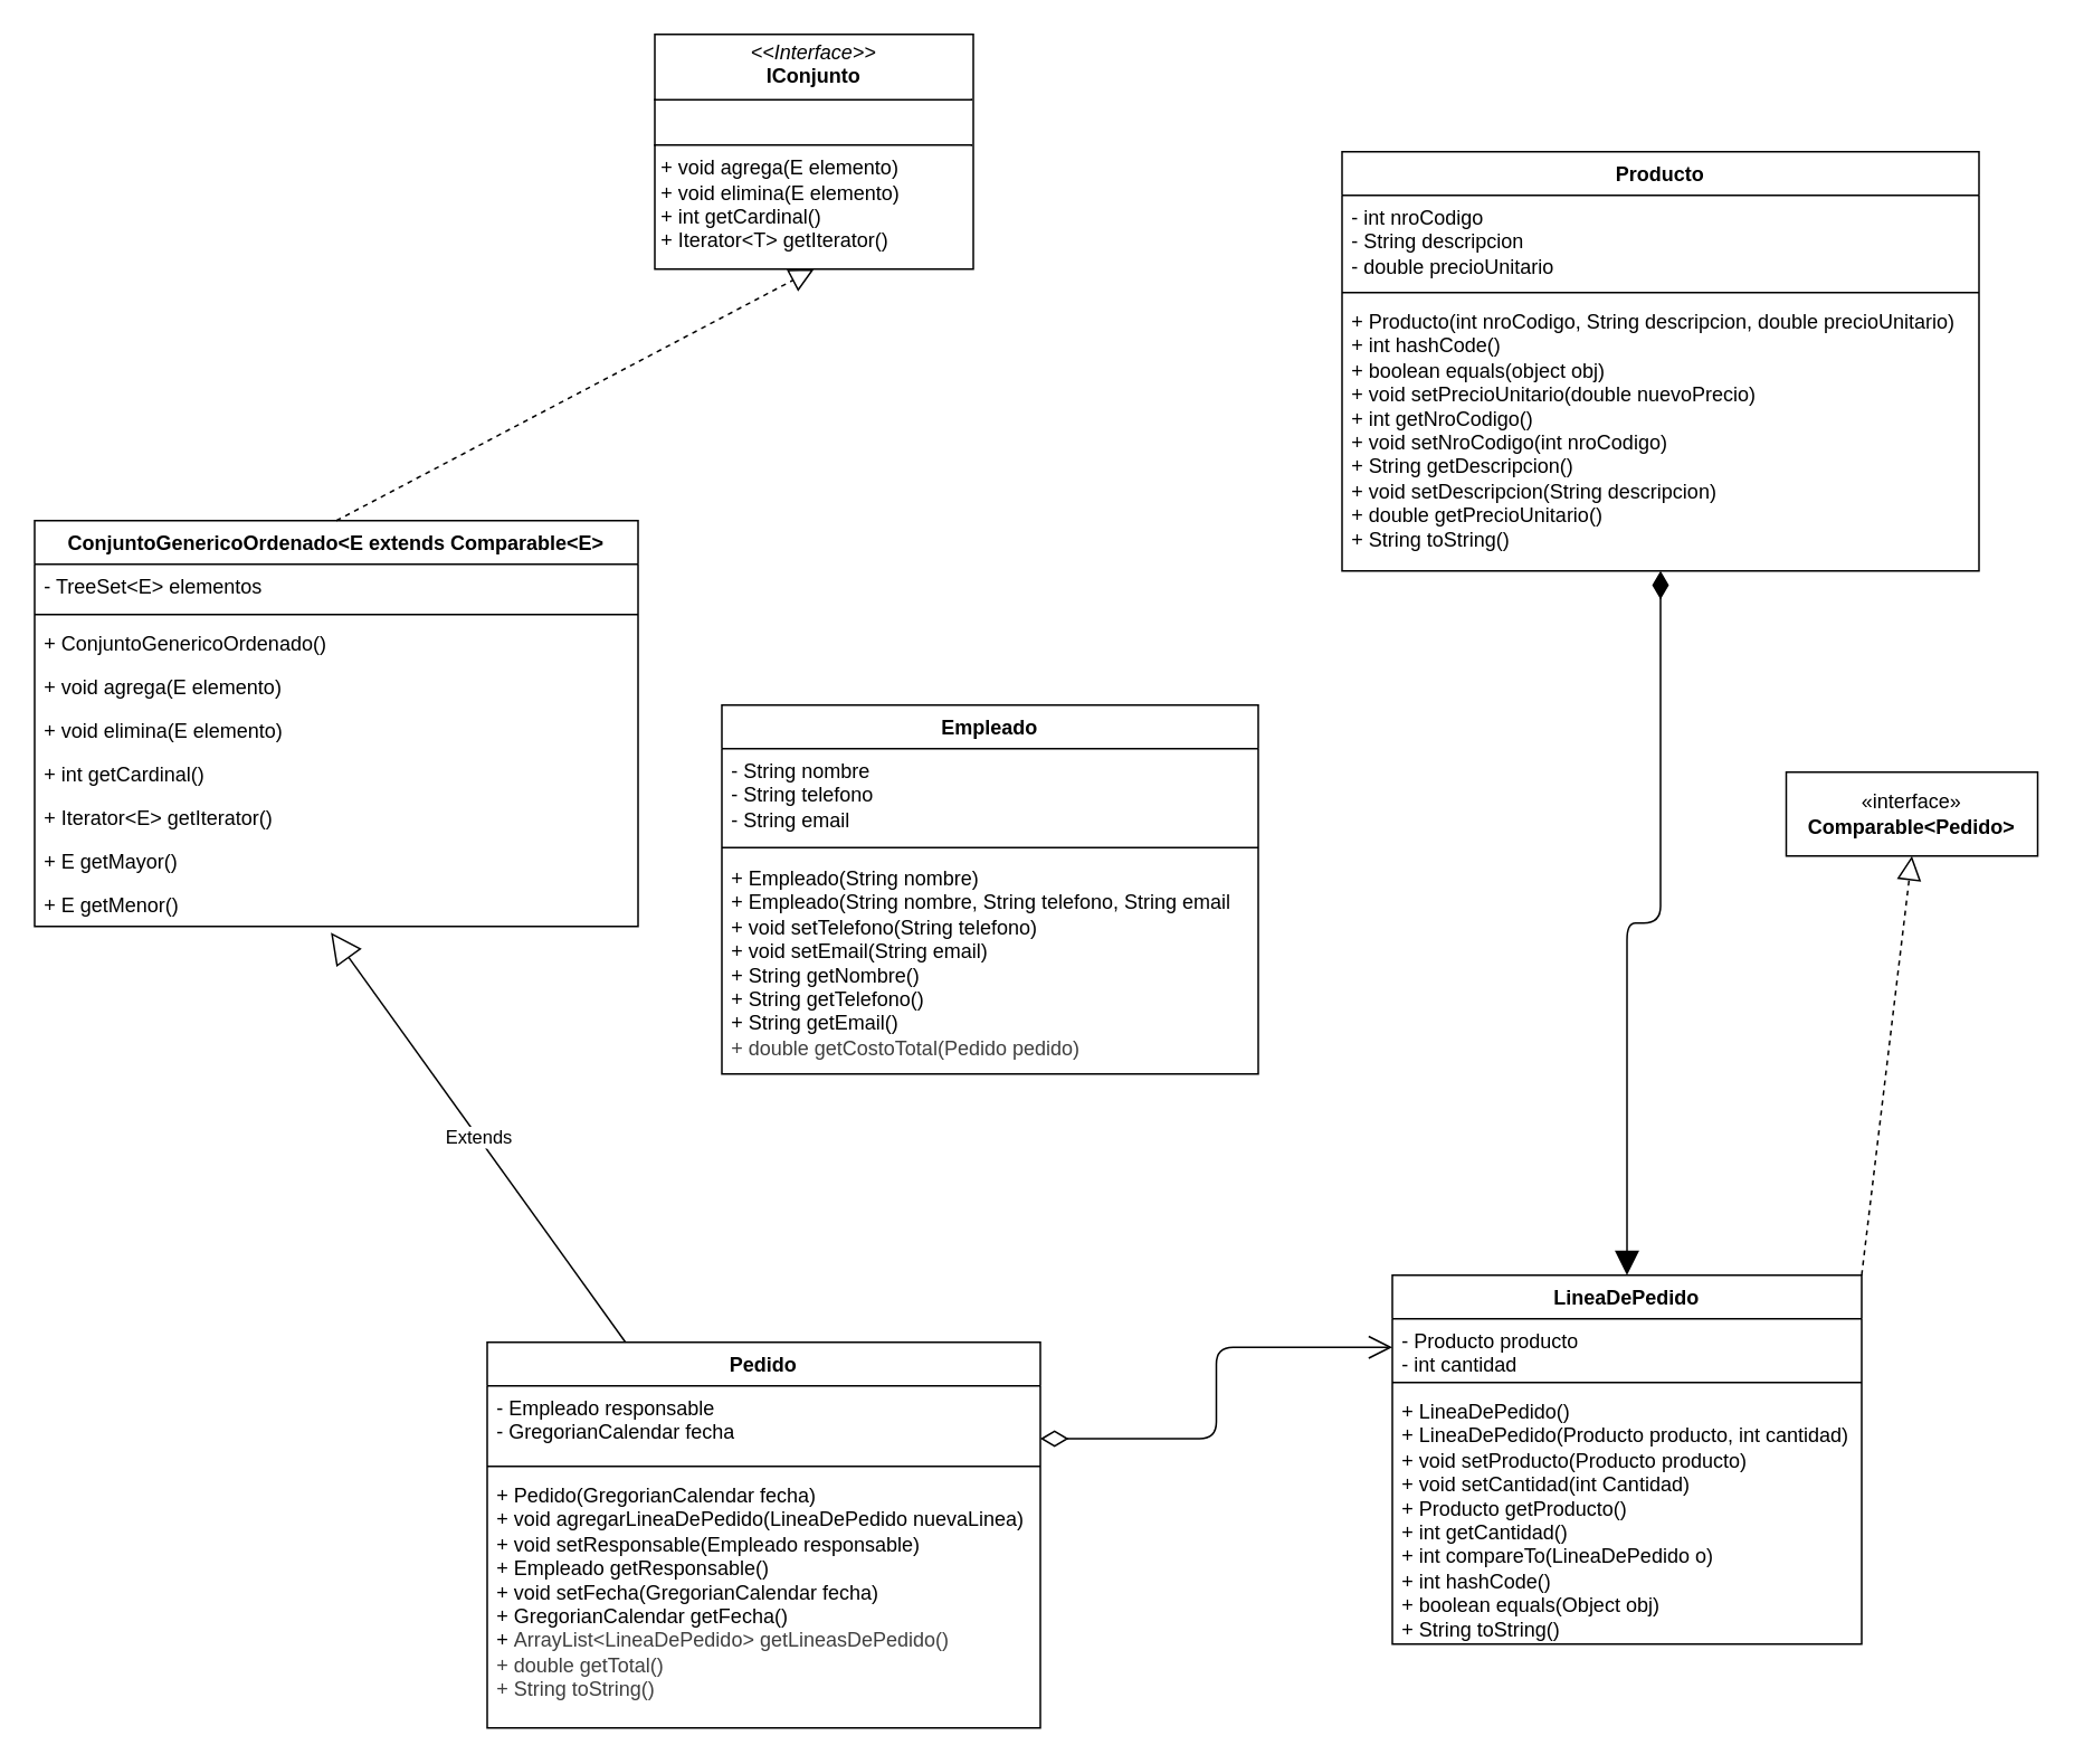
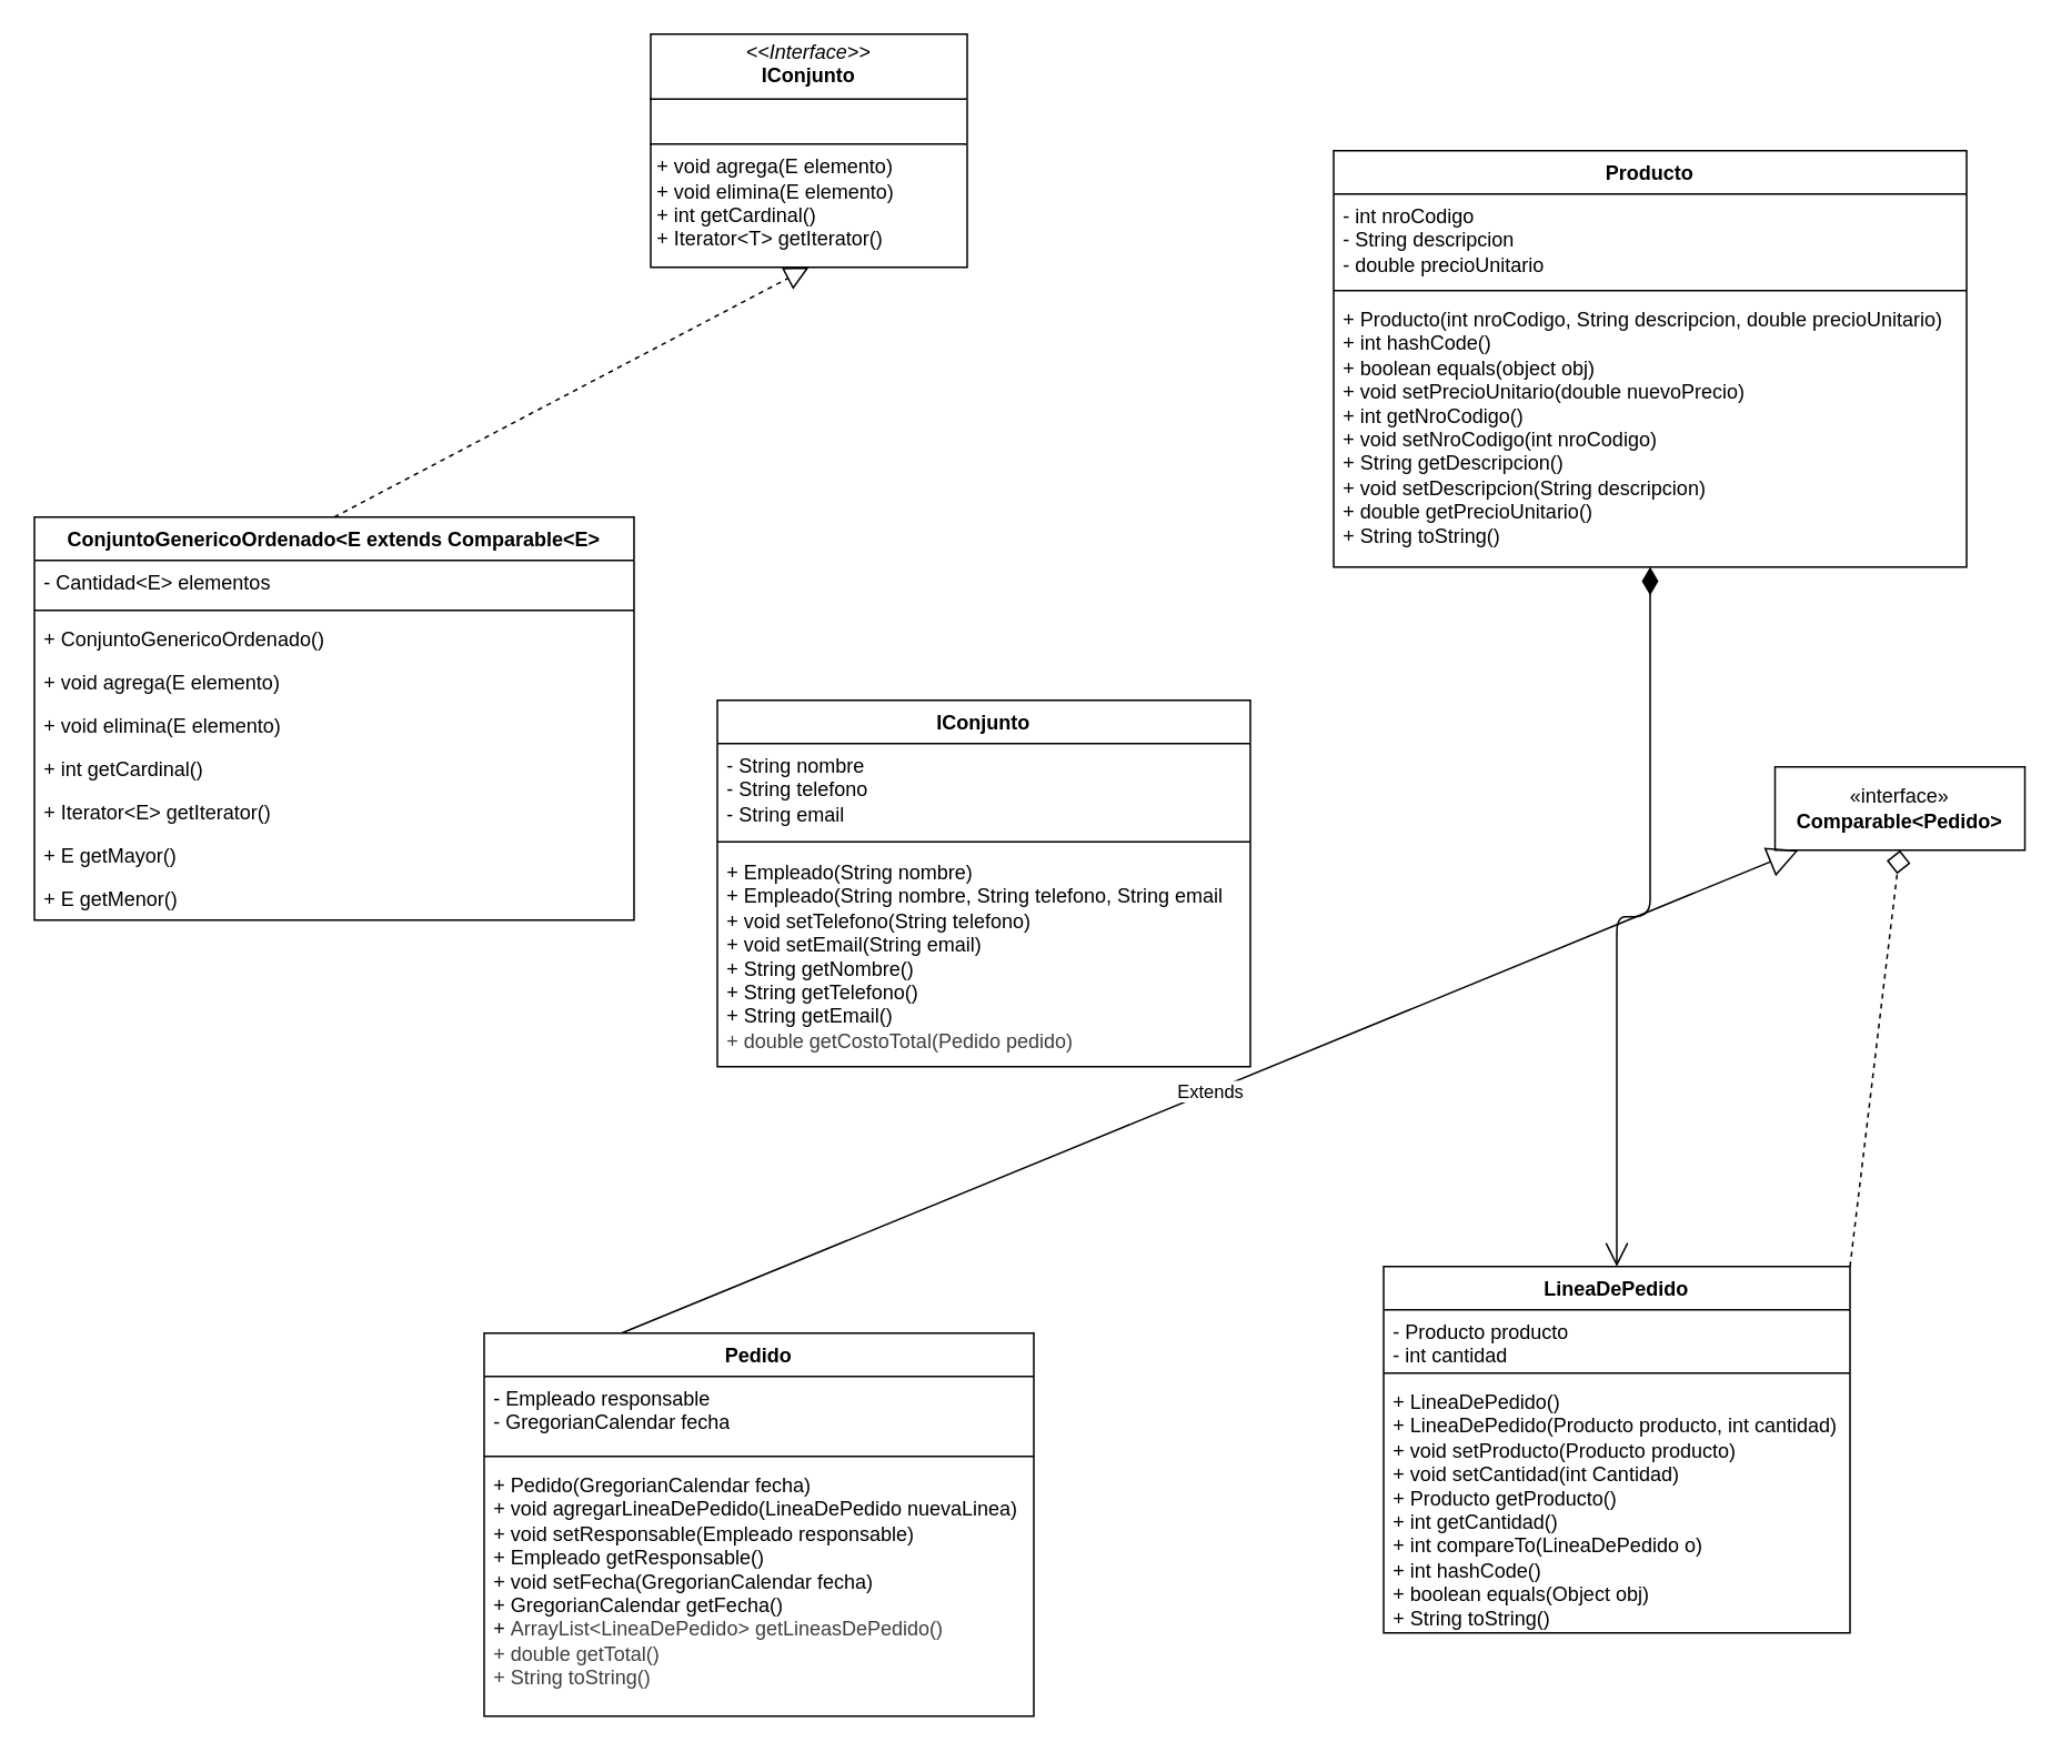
- <mxCell id="21" value="- TreeSet&amp;lt;E&amp;gt; elementos" style="text;strokeColor=none;fillColor=none;align=left;verticalAlign=top;spacingLeft=4;spacingRight=4;overflow=hidden;rotatable=0;points=[[0,0.5],[1,0.5]];portConstraint=eastwest;whiteSpace=wrap;html=1;" parent="20" vertex="1"><mxGeometry y="26" width="360" height="26" as="geometry" /></mxCell>
+ <mxCell id="21" value="- Cantidad&amp;lt;E&amp;gt; elementos" style="text;strokeColor=none;fillColor=none;align=left;verticalAlign=top;spacingLeft=4;spacingRight=4;overflow=hidden;rotatable=0;points=[[0,0.5],[1,0.5]];portConstraint=eastwest;whiteSpace=wrap;html=1;" parent="20" vertex="1"><mxGeometry y="26" width="360" height="26" as="geometry" /></mxCell>
- <mxCell id="2" value="Empleado" style="swimlane;fontStyle=1;align=center;verticalAlign=top;childLayout=stackLayout;horizontal=1;startSize=26;horizontalStack=0;resizeParent=1;resizeParentMax=0;resizeLast=0;collapsible=1;marginBottom=0;whiteSpace=wrap;html=1;" parent="1" vertex="1"><mxGeometry x="430" y="420" width="320" height="220" as="geometry"><mxRectangle x="-840" y="440" width="90" height="30" as="alternateBounds" /></mxGeometry></mxCell>
+ <mxCell id="2" value="IConjunto" style="swimlane;fontStyle=1;align=center;verticalAlign=top;childLayout=stackLayout;horizontal=1;startSize=26;horizontalStack=0;resizeParent=1;resizeParentMax=0;resizeLast=0;collapsible=1;marginBottom=0;whiteSpace=wrap;html=1;" parent="1" vertex="1"><mxGeometry x="430" y="420" width="320" height="220" as="geometry"><mxRectangle x="-840" y="440" width="90" height="30" as="alternateBounds" /></mxGeometry></mxCell>
- <mxCell id="33" value="" style="endArrow=block;dashed=1;endFill=0;endSize=12;html=1;exitX=1;exitY=0;exitDx=0;exitDy=0;entryX=0.5;entryY=1;entryDx=0;entryDy=0;" parent="1" source="14" target="32" edge="1"><mxGeometry width="160" relative="1" as="geometry"><mxPoint x="900" y="710" as="sourcePoint" /><mxPoint x="1060" y="710" as="targetPoint" /></mxGeometry></mxCell>
+ <mxCell id="33" value="" style="endArrow=diamond;dashed=1;endFill=0;endSize=12;html=1;exitX=1;exitY=0;exitDx=0;exitDy=0;entryX=0.5;entryY=1;entryDx=0;entryDy=0;" parent="1" source="14" target="32" edge="1"><mxGeometry width="160" relative="1" as="geometry"><mxPoint x="900" y="710" as="sourcePoint" /><mxPoint x="1060" y="710" as="targetPoint" /></mxGeometry></mxCell>
- <mxCell id="34" value="Extends" style="endArrow=block;endSize=16;endFill=0;html=1;exitX=0.25;exitY=0;exitDx=0;exitDy=0;entryX=0.491;entryY=1.142;entryDx=0;entryDy=0;entryPerimeter=0;" parent="1" source="10" target="29" edge="1"><mxGeometry width="160" relative="1" as="geometry"><mxPoint x="800" y="610" as="sourcePoint" /><mxPoint x="960" y="610" as="targetPoint" /></mxGeometry></mxCell>
+ <mxCell id="34" value="Extends" style="endArrow=block;endSize=16;endFill=0;html=1;exitX=0.25;exitY=0;exitDx=0;exitDy=0;" parent="1" source="10" target="32" edge="1"><mxGeometry width="160" relative="1" as="geometry"><mxPoint x="800" y="610" as="sourcePoint" /><mxPoint x="960" y="610" as="targetPoint" /></mxGeometry></mxCell>
- <mxCell id="19" value="" style="endArrow=block;html=1;endSize=12;startArrow=diamondThin;startSize=14;startFill=1;edgeStyle=orthogonalEdgeStyle;align=left;verticalAlign=bottom;exitX=0.5;exitY=1;exitDx=0;exitDy=0;entryX=0.5;entryY=0;entryDx=0;entryDy=0;" parent="1" source="6" target="14" edge="1"><mxGeometry x="-1" y="3" relative="1" as="geometry"><mxPoint x="510" y="650" as="sourcePoint" /><mxPoint x="670" y="650" as="targetPoint" /></mxGeometry></mxCell>
+ <mxCell id="19" value="" style="endArrow=open;html=1;endSize=12;startArrow=diamondThin;startSize=14;startFill=1;edgeStyle=orthogonalEdgeStyle;align=left;verticalAlign=bottom;exitX=0.5;exitY=1;exitDx=0;exitDy=0;entryX=0.5;entryY=0;entryDx=0;entryDy=0;" parent="1" source="6" target="14" edge="1"><mxGeometry x="-1" y="3" relative="1" as="geometry"><mxPoint x="510" y="650" as="sourcePoint" /><mxPoint x="670" y="650" as="targetPoint" /></mxGeometry></mxCell>
- <mxCell id="18" value="" style="endArrow=open;html=1;endSize=12;startArrow=diamondThin;startSize=14;startFill=0;edgeStyle=orthogonalEdgeStyle;align=left;verticalAlign=bottom;exitX=1;exitY=0.25;exitDx=0;exitDy=0;entryX=0;entryY=0.5;entryDx=0;entryDy=0;" parent="1" source="10" edge="1" target="15"><mxGeometry x="-1" y="3" relative="1" as="geometry"><mxPoint x="560" y="680" as="sourcePoint" /><mxPoint x="760" y="777" as="targetPoint" /></mxGeometry></mxCell>
